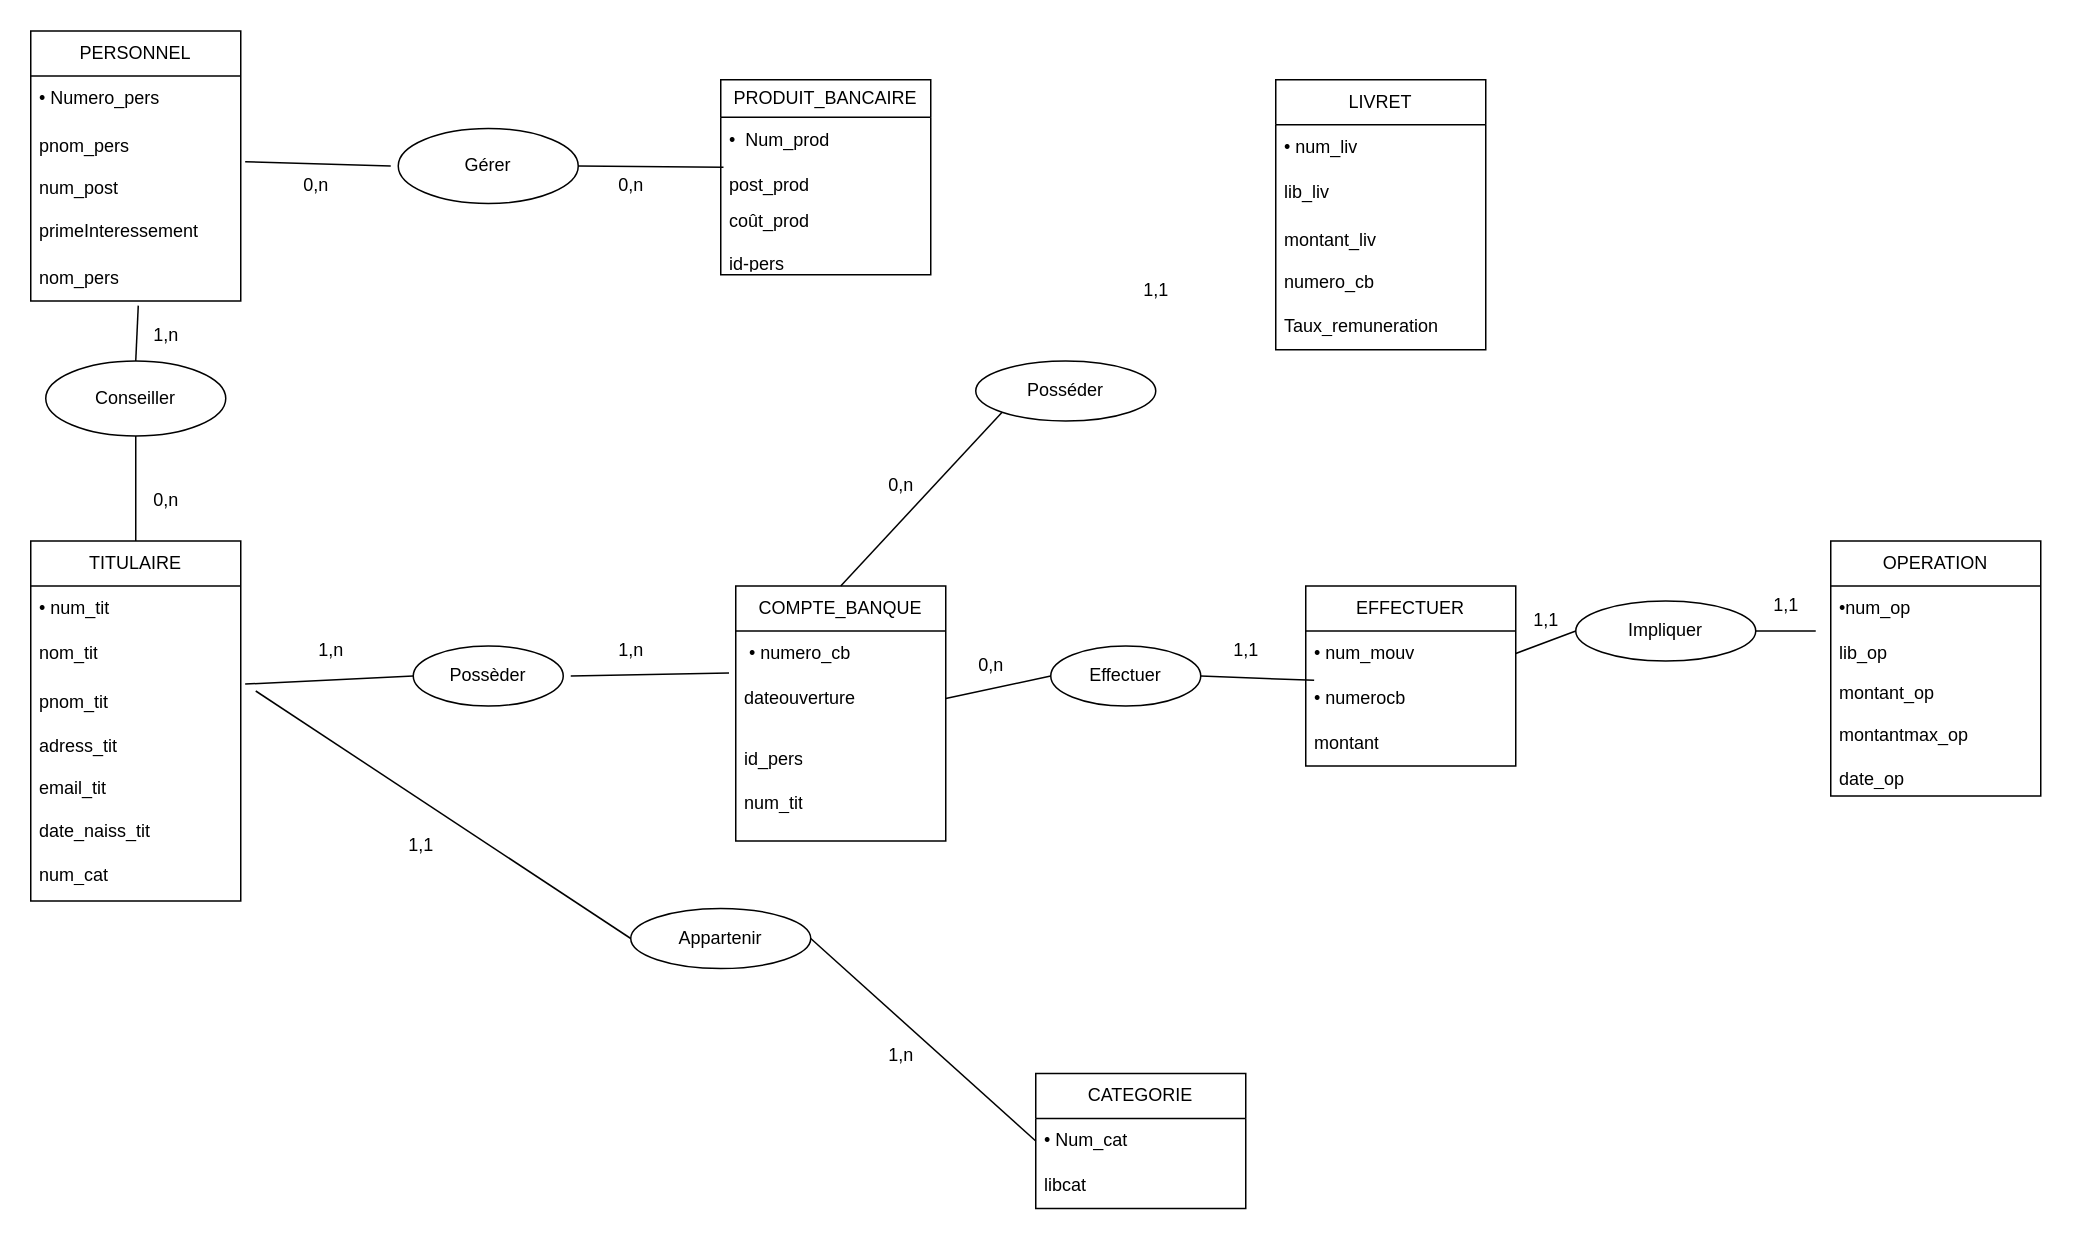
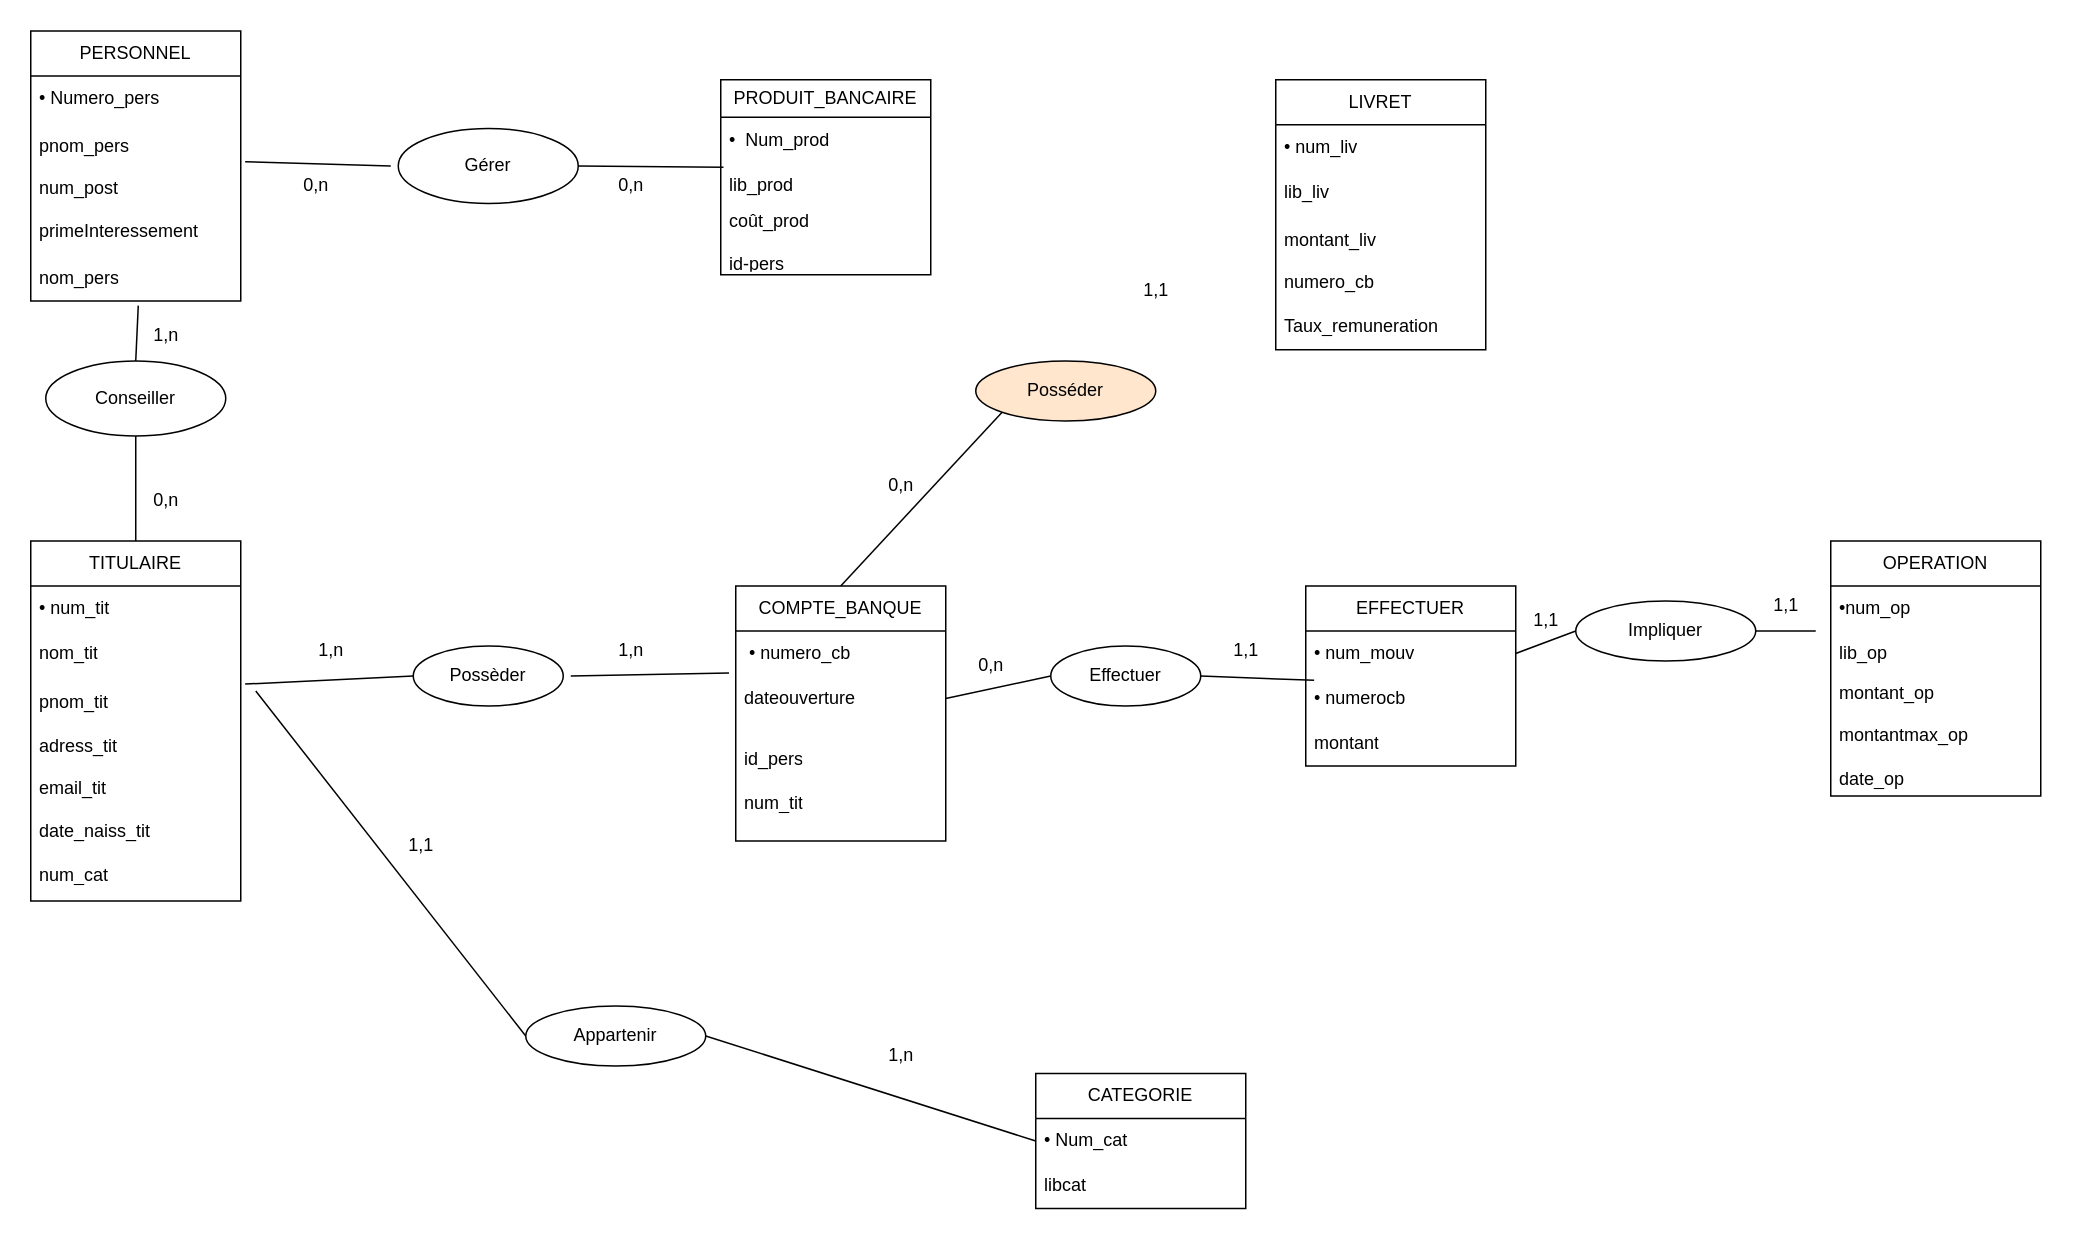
- <mxCell id="27" value="post_prod" style="text;strokeColor=none;fillColor=none;align=left;verticalAlign=middle;spacingLeft=4;spacingRight=4;overflow=hidden;points=[[0,0.5],[1,0.5]];portConstraint=eastwest;rotatable=0;whiteSpace=wrap;html=1;" parent="25" vertex="1"><mxGeometry y="55" width="140" height="30" as="geometry" /></mxCell>
+ <mxCell id="27" value="lib_prod" style="text;strokeColor=none;fillColor=none;align=left;verticalAlign=middle;spacingLeft=4;spacingRight=4;overflow=hidden;points=[[0,0.5],[1,0.5]];portConstraint=eastwest;rotatable=0;whiteSpace=wrap;html=1;" parent="25" vertex="1"><mxGeometry y="55" width="140" height="30" as="geometry" /></mxCell>
- <mxCell id="37" value="Posséder" style="ellipse;whiteSpace=wrap;html=1;" parent="1" vertex="1"><mxGeometry x="650" y="240" width="120" height="40" as="geometry" /></mxCell>
+ <mxCell id="37" value="Posséder" style="ellipse;whiteSpace=wrap;html=1;fillColor=#ffe6cc;" parent="1" vertex="1"><mxGeometry x="650" y="240" width="120" height="40" as="geometry" /></mxCell>
- <mxCell id="38" value="Appartenir" style="ellipse;whiteSpace=wrap;html=1;" parent="1" vertex="1"><mxGeometry x="420" y="605" width="120" height="40" as="geometry" /></mxCell>
+ <mxCell id="38" value="Appartenir" style="ellipse;whiteSpace=wrap;html=1;" parent="1" vertex="1"><mxGeometry x="350" y="670" width="120" height="40" as="geometry" /></mxCell>
